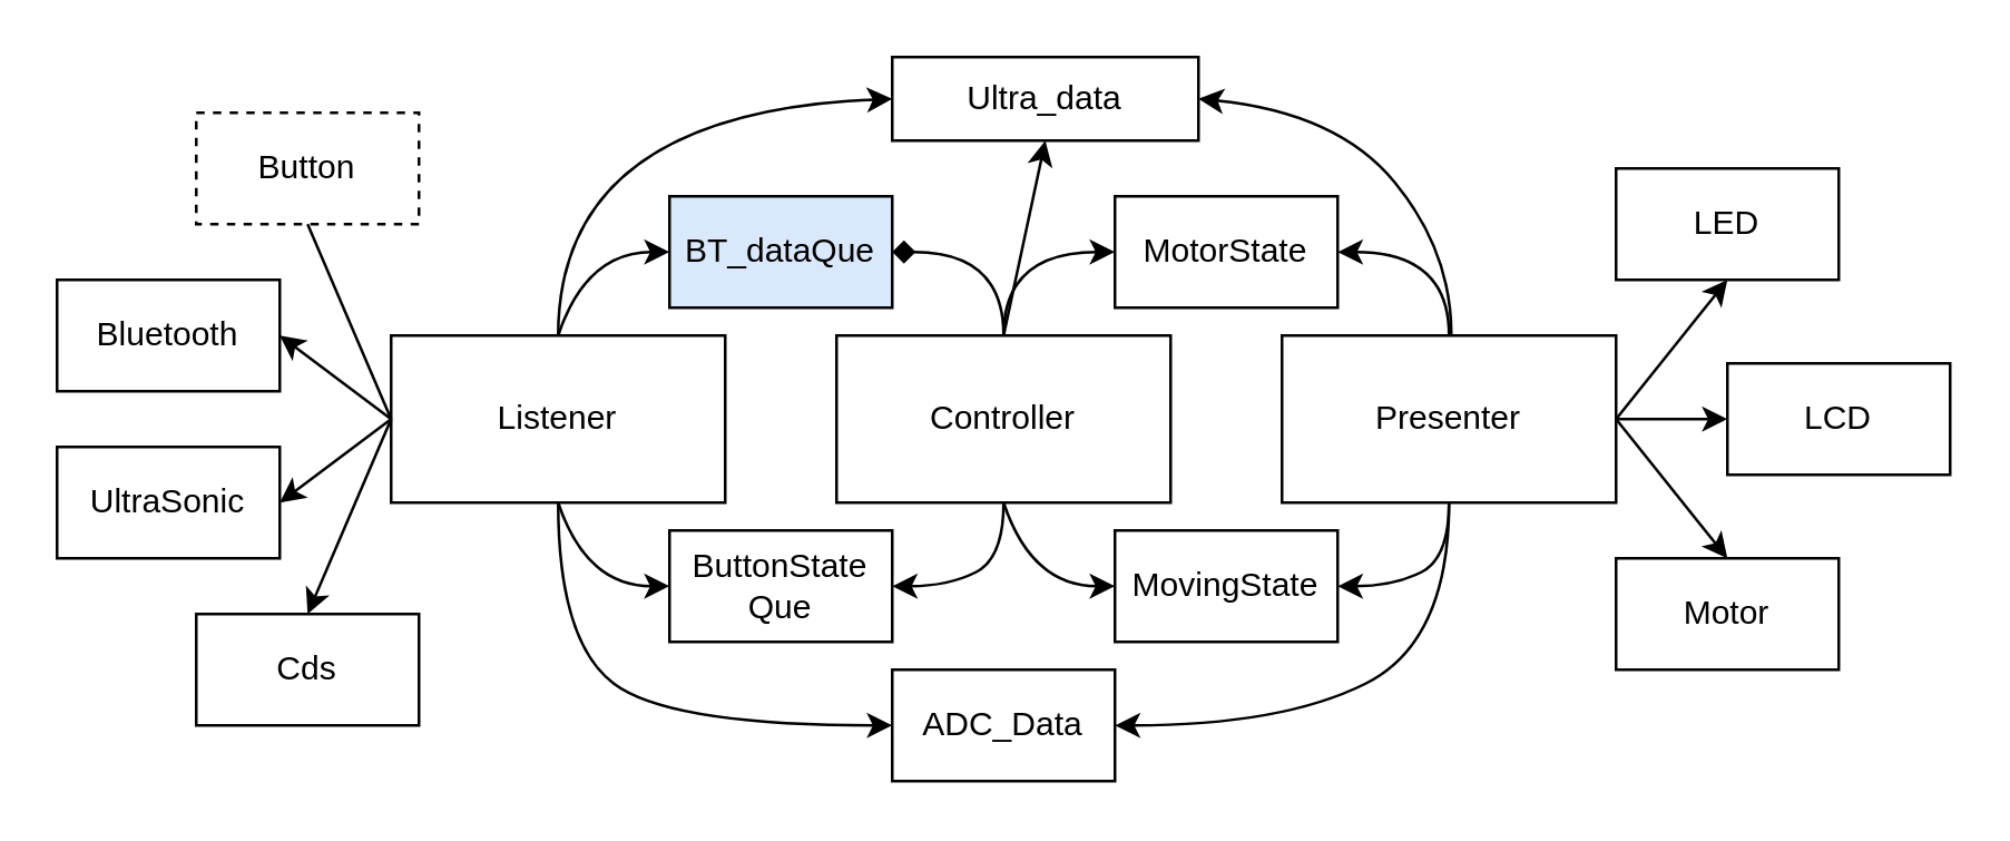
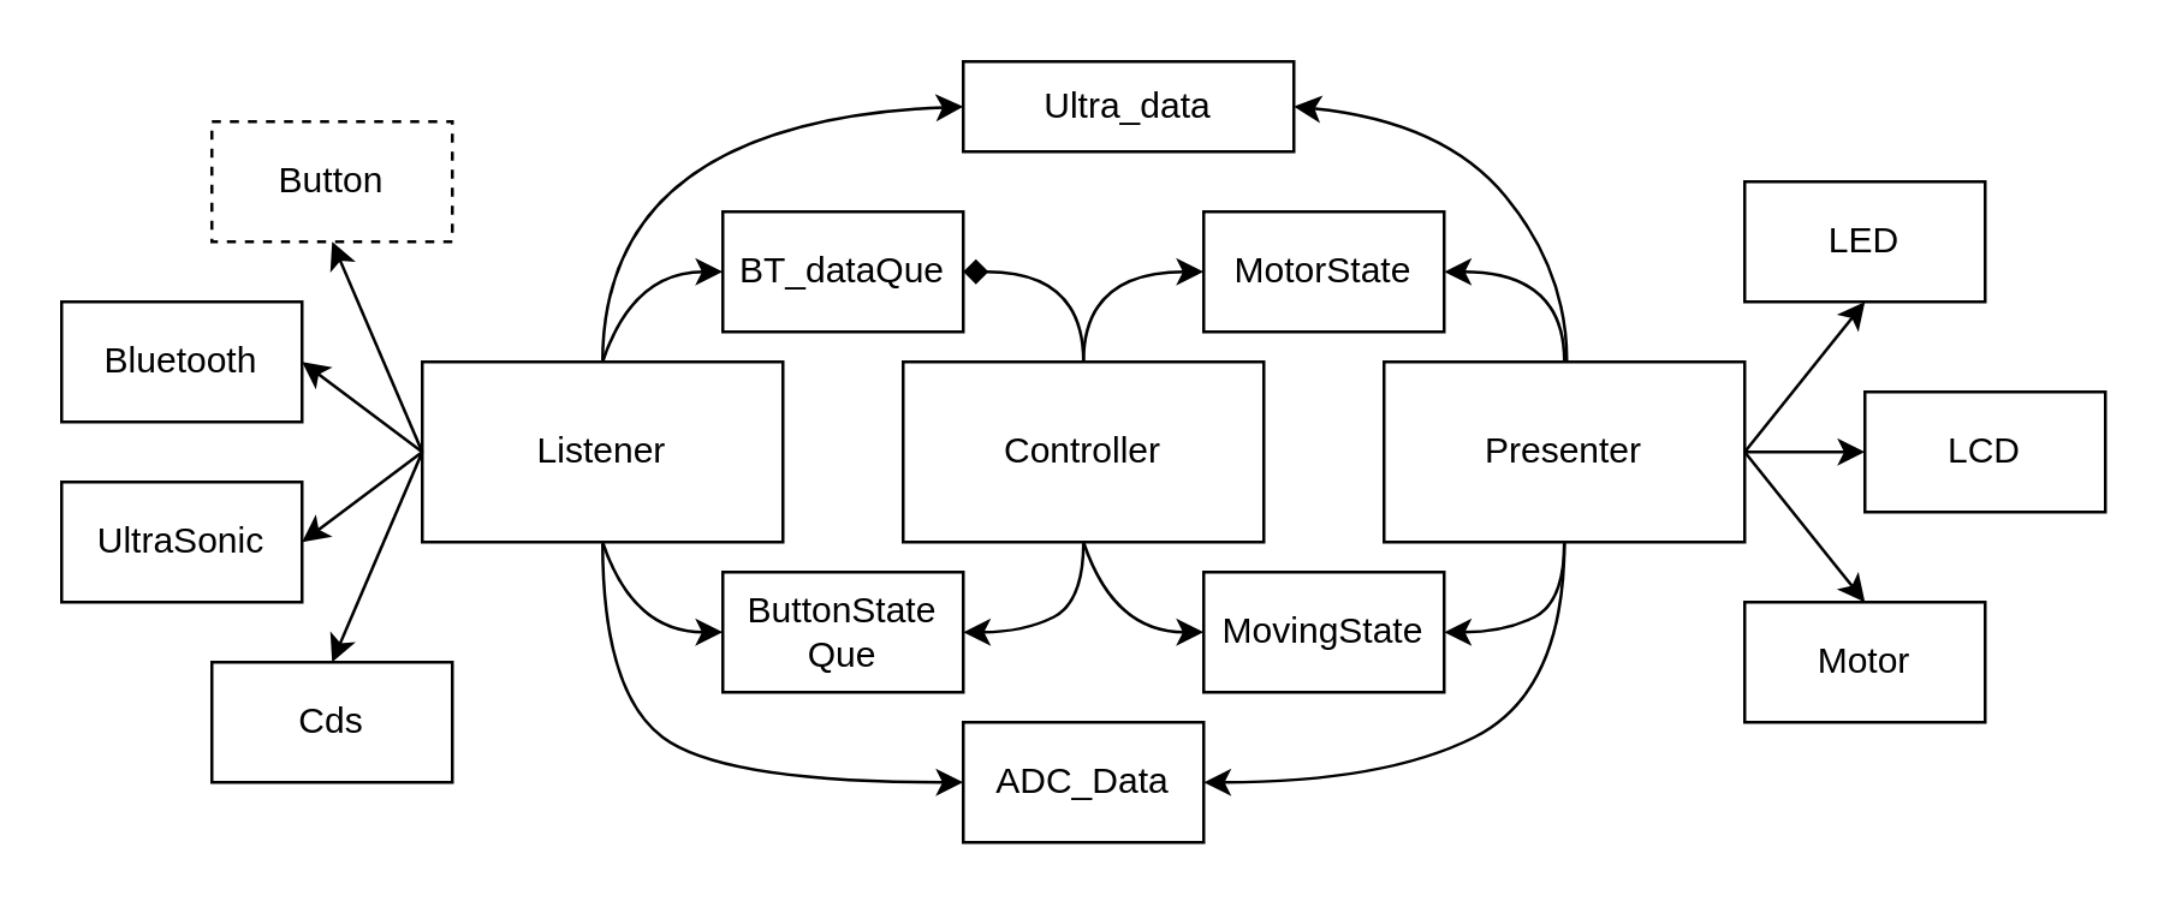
- <mxCell id="16" value="" style="endArrow=classic;html=1;rounded=0;entryX=0.5;entryY=1;entryDx=0;entryDy=0;exitX=0.5;exitY=0;exitDx=0;exitDy=0;" edge="1" parent="1" source="3" target="5"><mxGeometry width="50" height="50" relative="1" as="geometry"><mxPoint x="340" y="190" as="sourcePoint" /><mxPoint x="390" y="140" as="targetPoint" /></mxGeometry></mxCell>
- <mxCell id="31" value="" style="endArrow=none;html=1;rounded=0;entryX=0.5;entryY=1;entryDx=0;entryDy=0;exitX=0;exitY=0.5;exitDx=0;exitDy=0;" edge="1" parent="1" source="2" target="24"><mxGeometry width="50" height="50" relative="1" as="geometry"><mxPoint x="120" y="160" as="sourcePoint" /><mxPoint x="170" y="110" as="targetPoint" /></mxGeometry></mxCell>
+ <mxCell id="31" value="" style="endArrow=classic;html=1;rounded=0;entryX=0.5;entryY=1;entryDx=0;entryDy=0;exitX=0;exitY=0.5;exitDx=0;exitDy=0;" edge="1" parent="1" source="2" target="24"><mxGeometry width="50" height="50" relative="1" as="geometry"><mxPoint x="120" y="160" as="sourcePoint" /><mxPoint x="170" y="110" as="targetPoint" /></mxGeometry></mxCell>
- <mxCell id="6" value="BT_dataQue" style="rounded=0;whiteSpace=wrap;html=1;fillColor=#dae8fc;" vertex="1" parent="1"><mxGeometry x="240" y="70" width="80" height="40" as="geometry" /></mxCell>
+ <mxCell id="6" value="BT_dataQue" style="rounded=0;whiteSpace=wrap;html=1;" vertex="1" parent="1"><mxGeometry x="240" y="70" width="80" height="40" as="geometry" /></mxCell>
